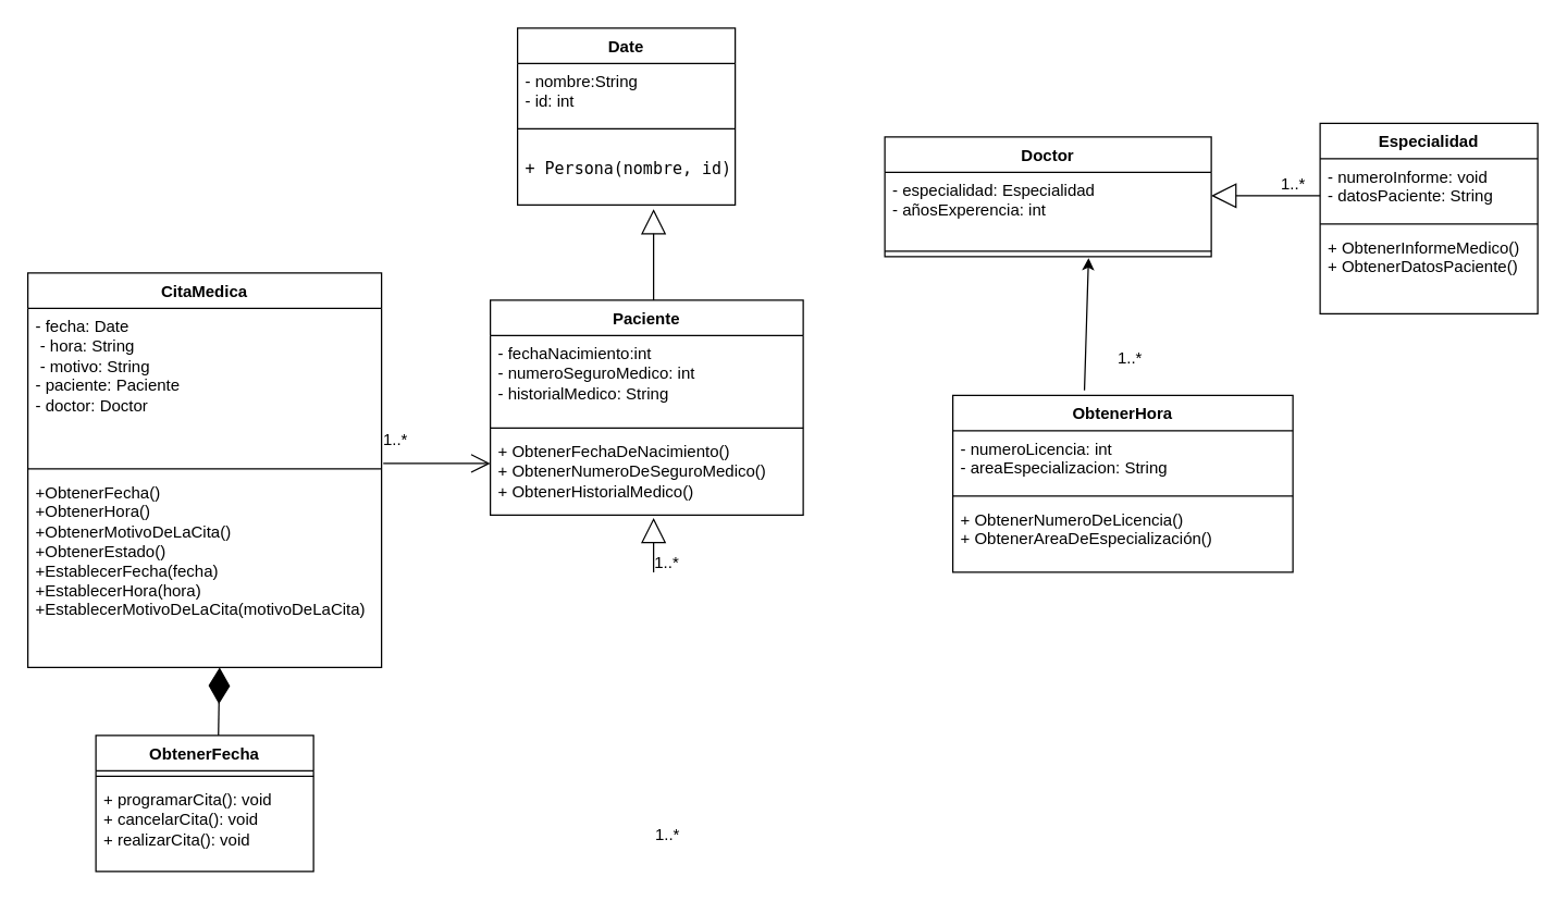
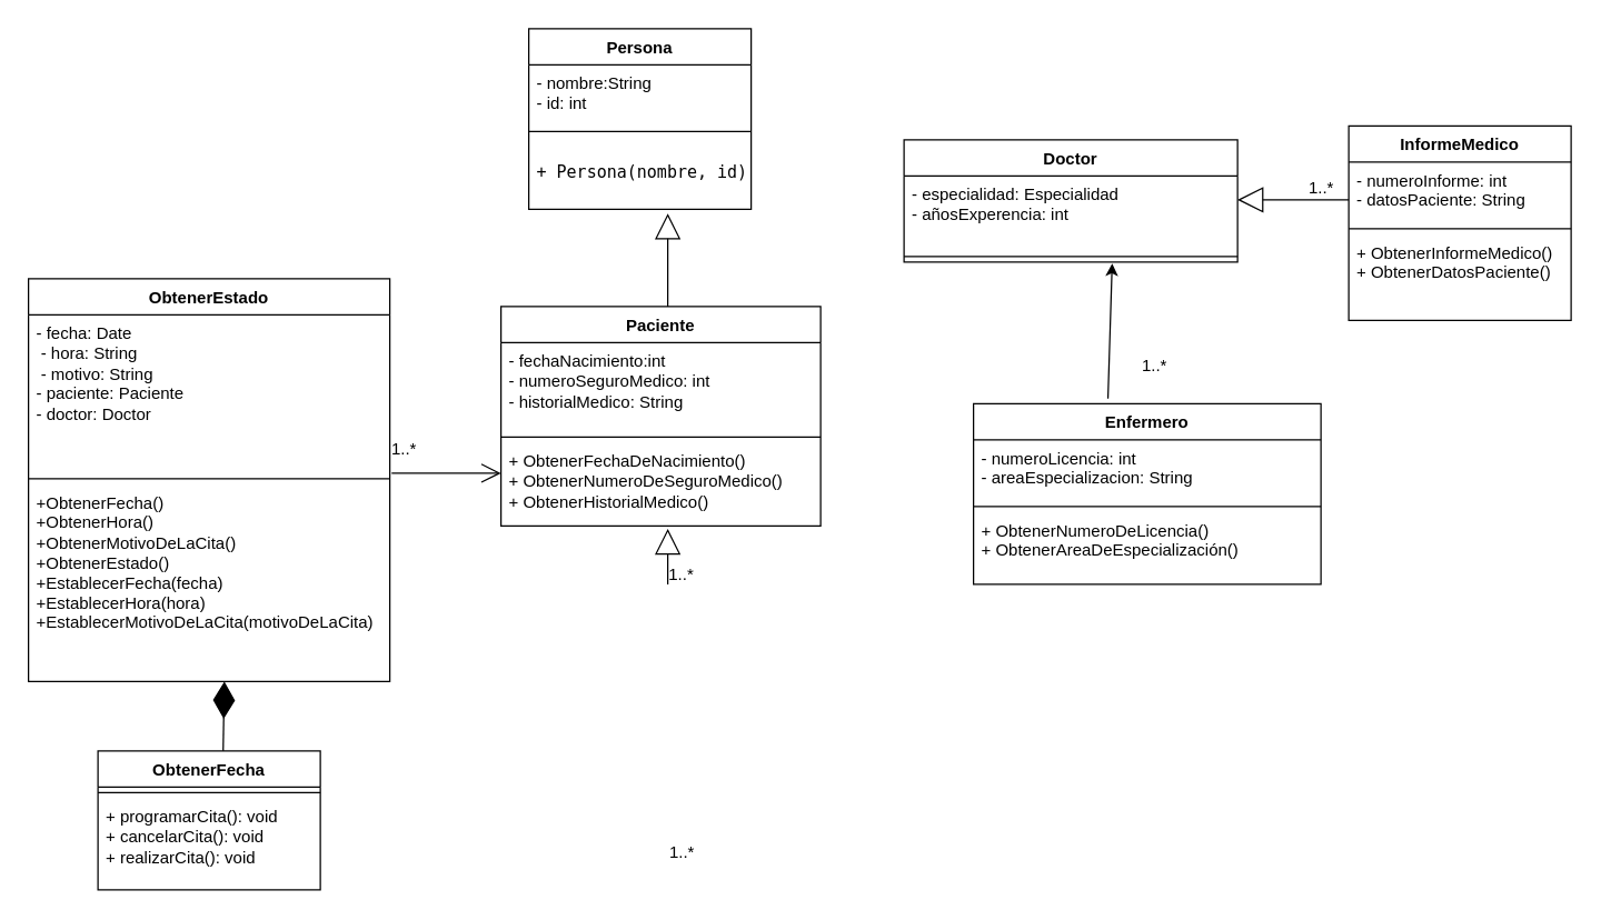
- <mxCell id="2" value="Date" style="swimlane;fontStyle=1;align=center;verticalAlign=top;childLayout=stackLayout;horizontal=1;startSize=26;horizontalStack=0;resizeParent=1;resizeParentMax=0;resizeLast=0;collapsible=1;marginBottom=0;whiteSpace=wrap;html=1;" vertex="1" parent="1"><mxGeometry x="380" y="20" width="160" height="130" as="geometry" /></mxCell>
+ <mxCell id="2" value="Persona" style="swimlane;fontStyle=1;align=center;verticalAlign=top;childLayout=stackLayout;horizontal=1;startSize=26;horizontalStack=0;resizeParent=1;resizeParentMax=0;resizeLast=0;collapsible=1;marginBottom=0;whiteSpace=wrap;html=1;" vertex="1" parent="1"><mxGeometry x="380" y="20" width="160" height="130" as="geometry" /></mxCell>
- <mxCell id="23" value="Especialidad" style="swimlane;fontStyle=1;align=center;verticalAlign=top;childLayout=stackLayout;horizontal=1;startSize=26;horizontalStack=0;resizeParent=1;resizeParentMax=0;resizeLast=0;collapsible=1;marginBottom=0;whiteSpace=wrap;html=1;" vertex="1" parent="1"><mxGeometry x="970" y="90" width="160" height="140" as="geometry" /></mxCell>
+ <mxCell id="23" value="InformeMedico" style="swimlane;fontStyle=1;align=center;verticalAlign=top;childLayout=stackLayout;horizontal=1;startSize=26;horizontalStack=0;resizeParent=1;resizeParentMax=0;resizeLast=0;collapsible=1;marginBottom=0;whiteSpace=wrap;html=1;" vertex="1" parent="1"><mxGeometry x="970" y="90" width="160" height="140" as="geometry" /></mxCell>
- <mxCell id="24" value="&lt;div&gt;- numeroInforme: void&lt;/div&gt;&lt;div&gt;- datosPaciente: String&lt;br&gt;&lt;/div&gt;" style="text;strokeColor=none;fillColor=none;align=left;verticalAlign=top;spacingLeft=4;spacingRight=4;overflow=hidden;rotatable=0;points=[[0,0.5],[1,0.5]];portConstraint=eastwest;whiteSpace=wrap;html=1;" vertex="1" parent="23"><mxGeometry y="26" width="160" height="44" as="geometry" /></mxCell>
+ <mxCell id="24" value="&lt;div&gt;- numeroInforme: int&lt;/div&gt;&lt;div&gt;- datosPaciente: String&lt;br&gt;&lt;/div&gt;" style="text;strokeColor=none;fillColor=none;align=left;verticalAlign=top;spacingLeft=4;spacingRight=4;overflow=hidden;rotatable=0;points=[[0,0.5],[1,0.5]];portConstraint=eastwest;whiteSpace=wrap;html=1;" vertex="1" parent="23"><mxGeometry y="26" width="160" height="44" as="geometry" /></mxCell>
- <mxCell id="18" value="CitaMedica" style="swimlane;fontStyle=1;align=center;verticalAlign=top;childLayout=stackLayout;horizontal=1;startSize=26;horizontalStack=0;resizeParent=1;resizeParentMax=0;resizeLast=0;collapsible=1;marginBottom=0;whiteSpace=wrap;html=1;" vertex="1" parent="1"><mxGeometry x="20" y="200" width="260" height="290" as="geometry" /></mxCell>
+ <mxCell id="18" value="ObtenerEstado" style="swimlane;fontStyle=1;align=center;verticalAlign=top;childLayout=stackLayout;horizontal=1;startSize=26;horizontalStack=0;resizeParent=1;resizeParentMax=0;resizeLast=0;collapsible=1;marginBottom=0;whiteSpace=wrap;html=1;" vertex="1" parent="1"><mxGeometry x="20" y="200" width="260" height="290" as="geometry" /></mxCell>
- <mxCell id="14" value="ObtenerHora" style="swimlane;fontStyle=1;align=center;verticalAlign=top;childLayout=stackLayout;horizontal=1;startSize=26;horizontalStack=0;resizeParent=1;resizeParentMax=0;resizeLast=0;collapsible=1;marginBottom=0;whiteSpace=wrap;html=1;" vertex="1" parent="1"><mxGeometry x="700" y="290" width="250" height="130" as="geometry" /></mxCell>
+ <mxCell id="14" value="Enfermero" style="swimlane;fontStyle=1;align=center;verticalAlign=top;childLayout=stackLayout;horizontal=1;startSize=26;horizontalStack=0;resizeParent=1;resizeParentMax=0;resizeLast=0;collapsible=1;marginBottom=0;whiteSpace=wrap;html=1;" vertex="1" parent="1"><mxGeometry x="700" y="290" width="250" height="130" as="geometry" /></mxCell>
